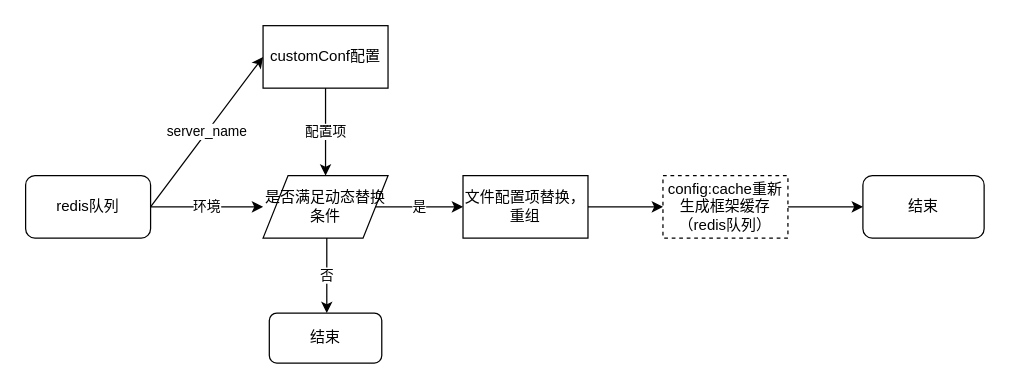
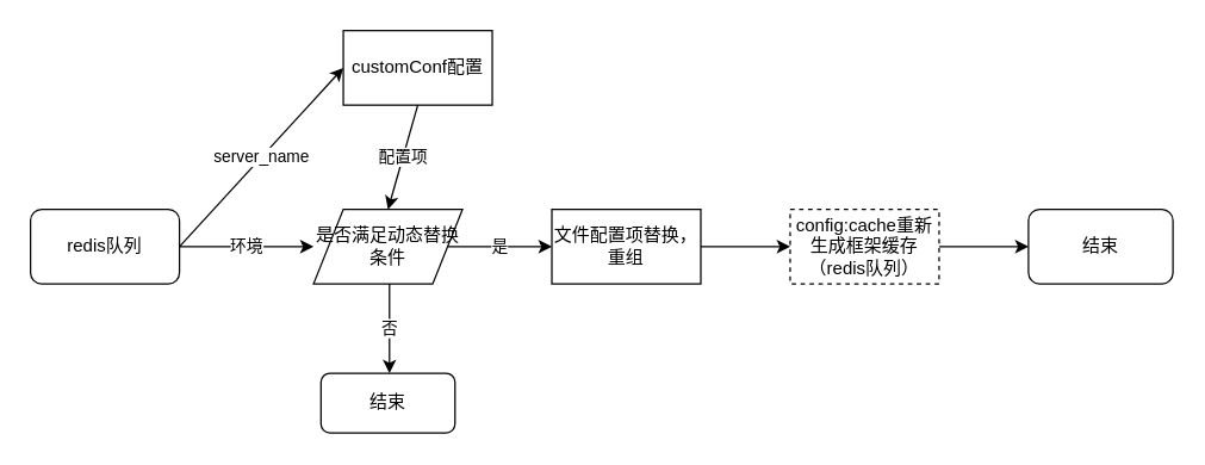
- <mxCell id="4" value="customConf配置" style="rounded=0;whiteSpace=wrap;html=1;" vertex="1" parent="1"><mxGeometry x="210" y="20" width="100" height="50" as="geometry" /></mxCell>
+ <mxCell id="4" value="customConf配置" style="rounded=0;whiteSpace=wrap;html=1;" vertex="1" parent="1"><mxGeometry x="230" y="20" width="100" height="50" as="geometry" /></mxCell>
